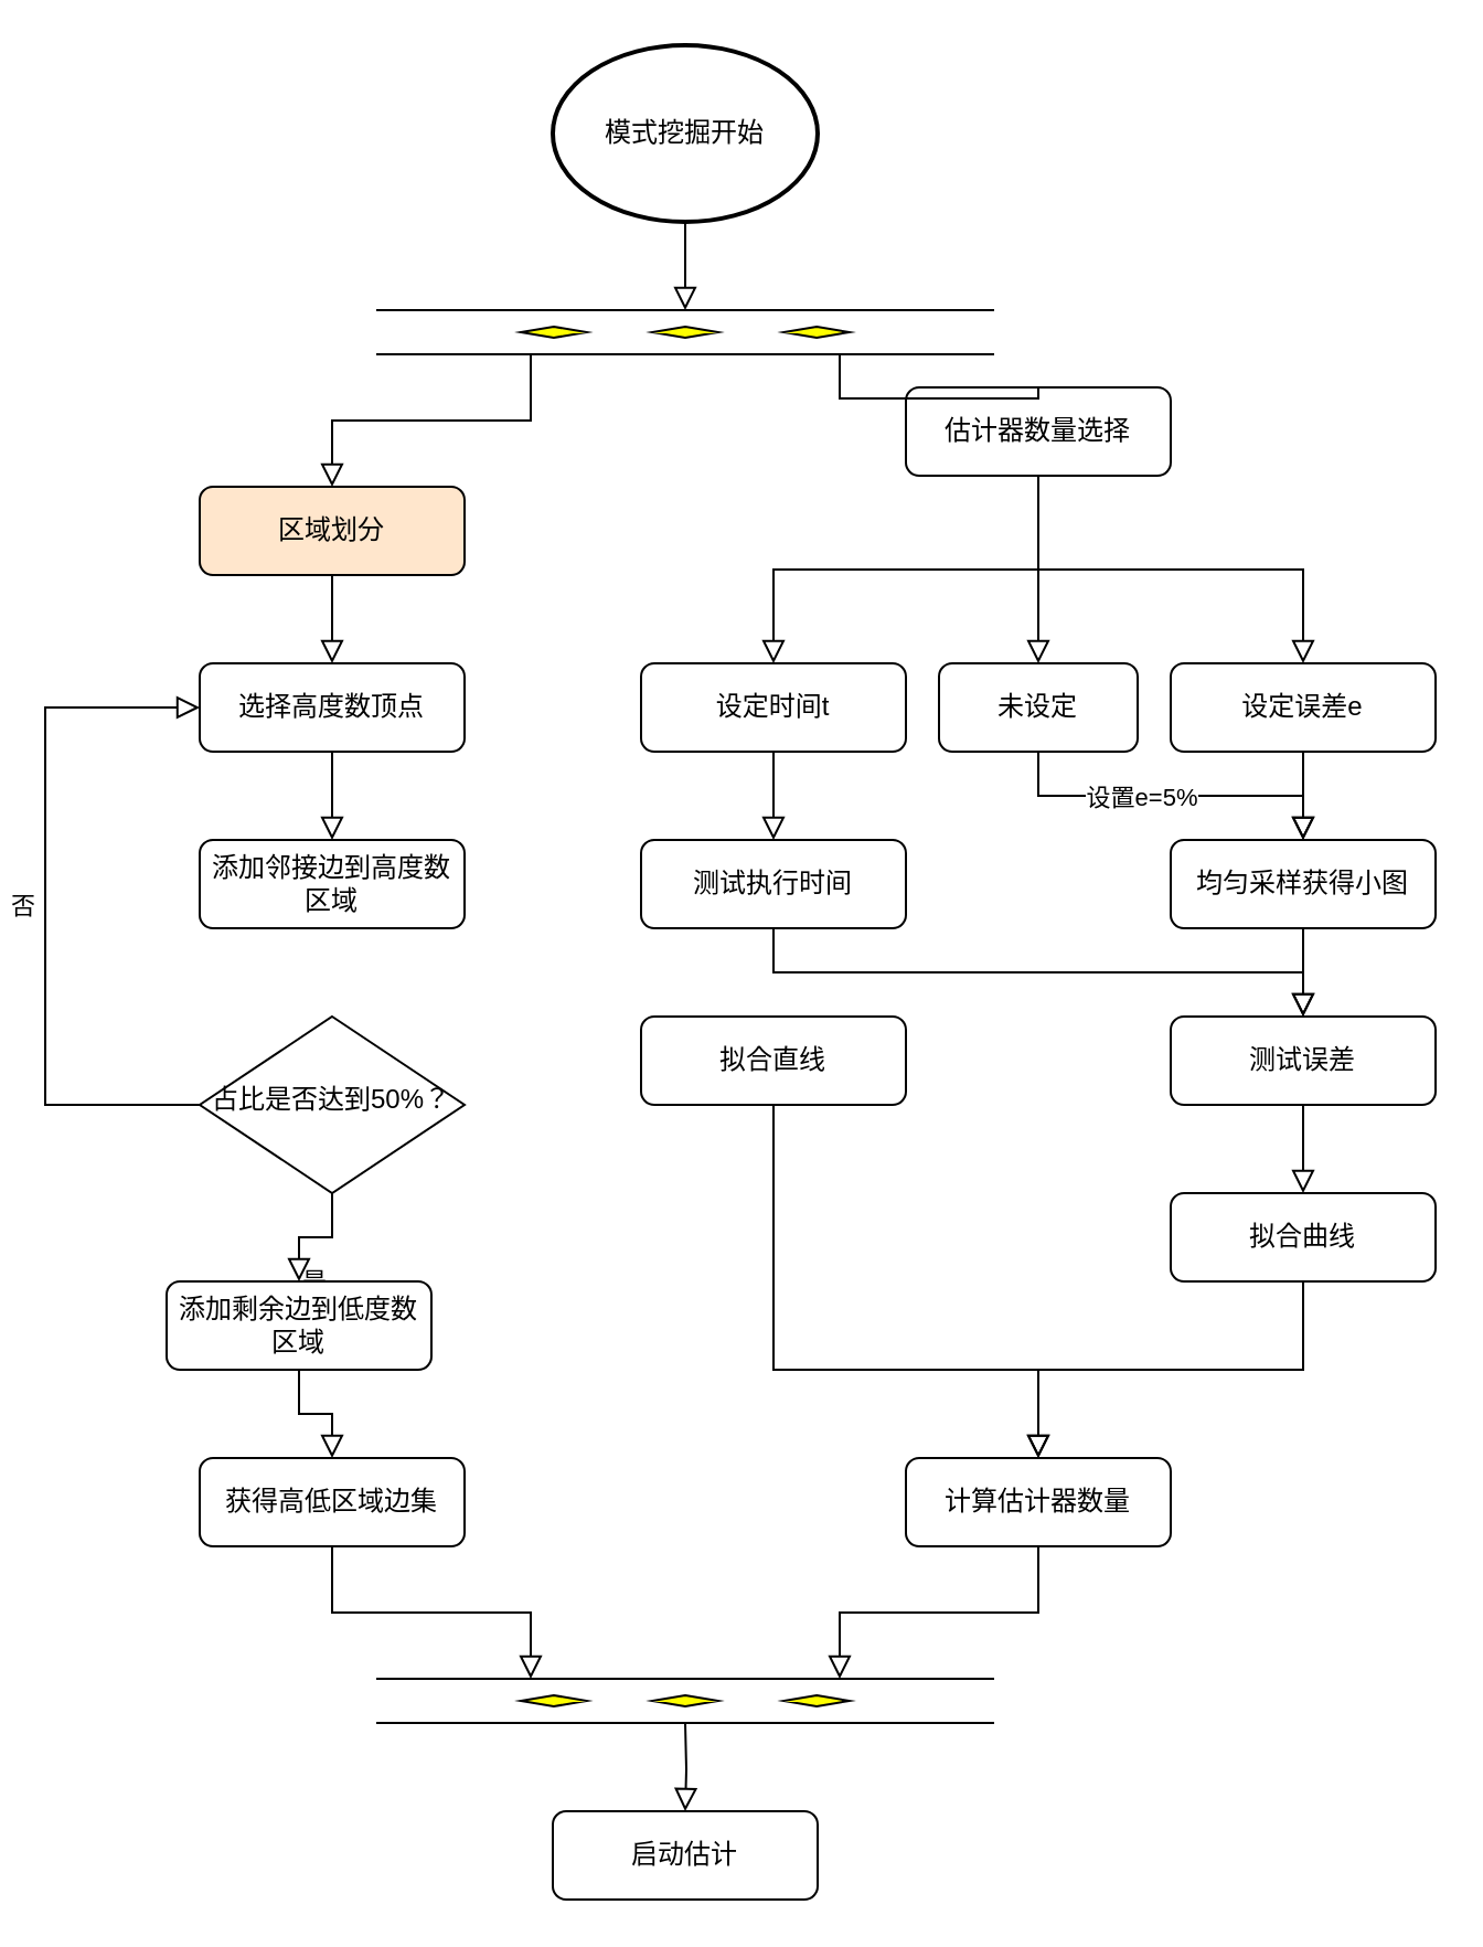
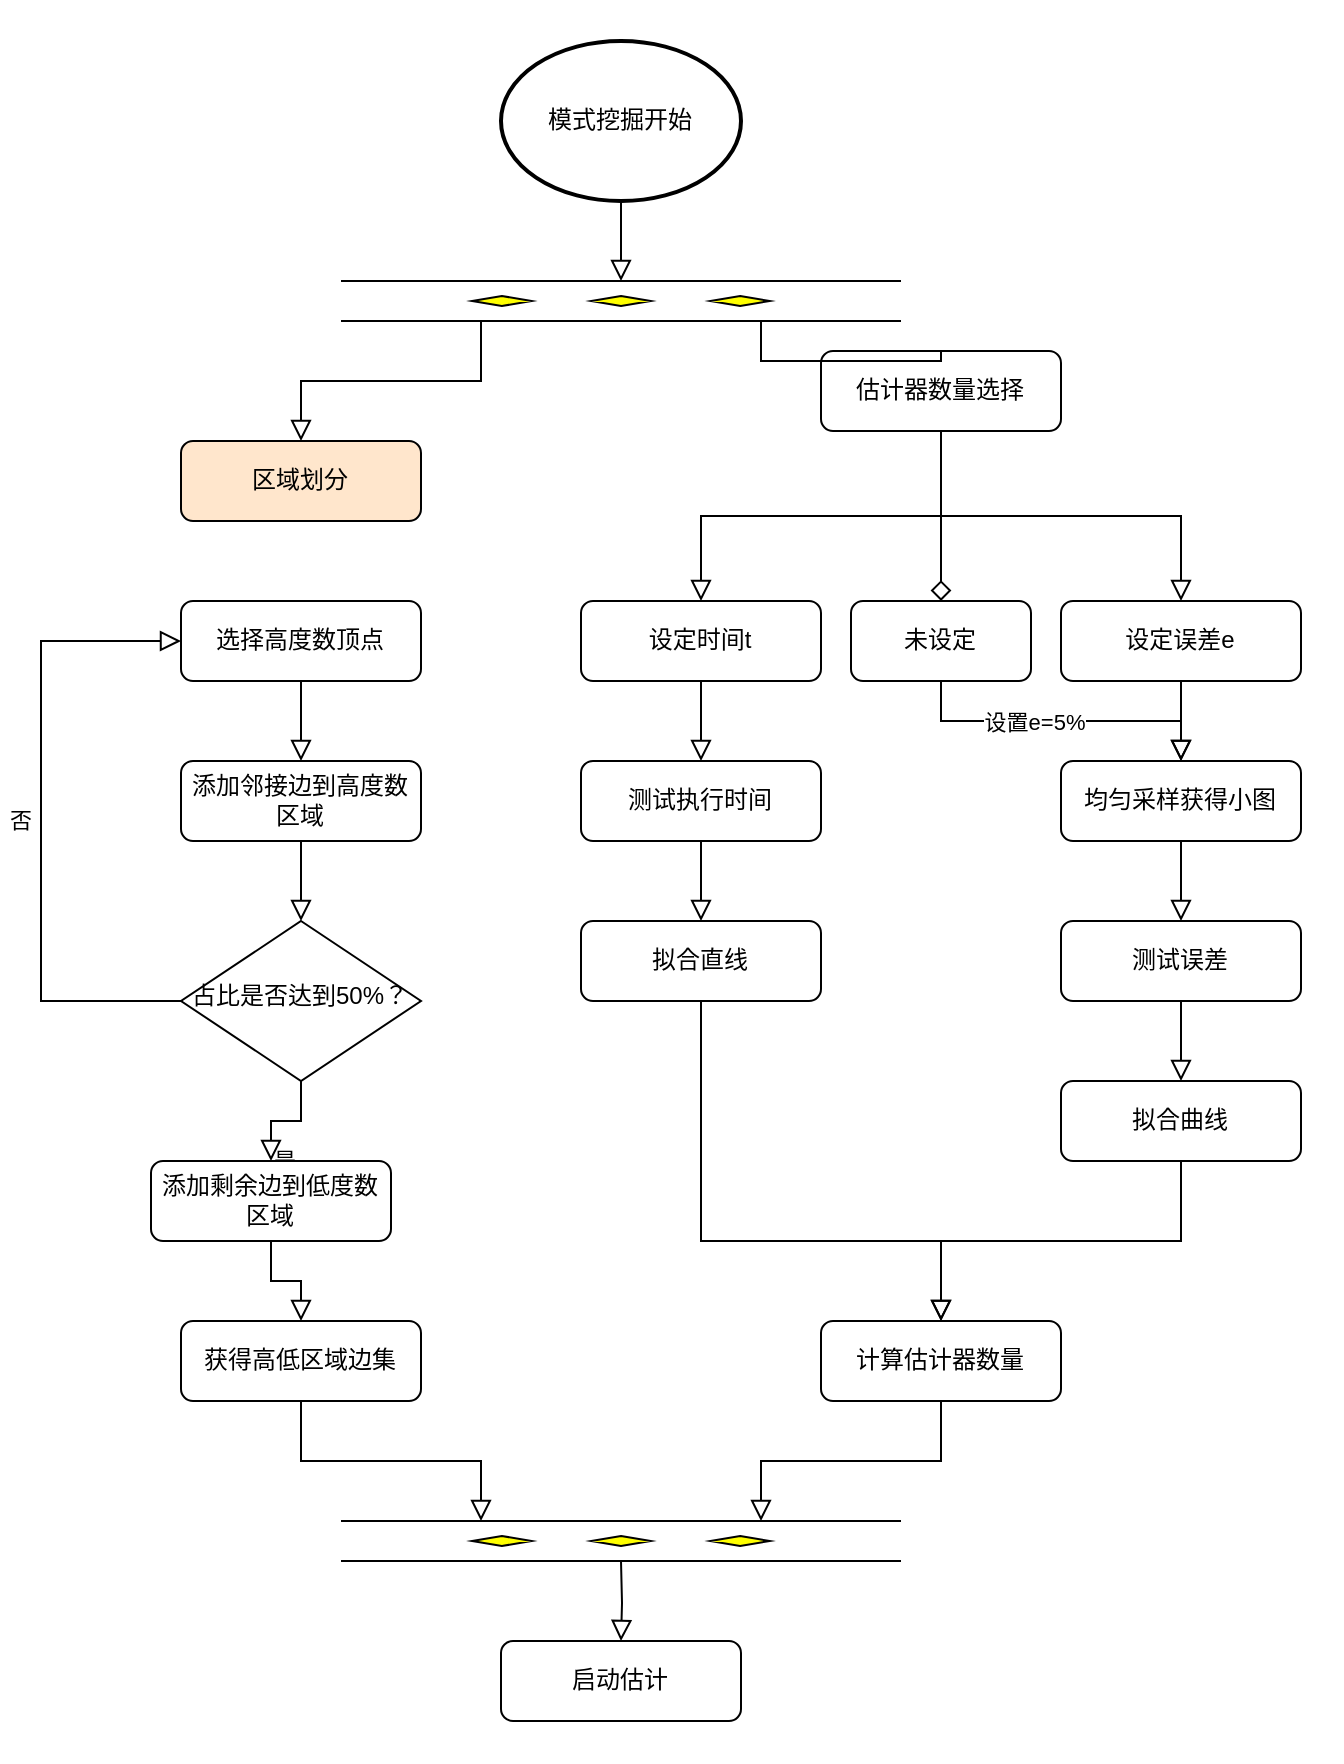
- <mxCell id="12" value="" style="rounded=0;html=1;jettySize=auto;orthogonalLoop=1;fontSize=11;endArrow=block;endFill=0;endSize=8;strokeWidth=1;shadow=0;labelBackgroundColor=none;edgeStyle=orthogonalEdgeStyle;exitX=0.5;exitY=1;exitDx=0;exitDy=0;entryX=0.5;entryY=0;entryDx=0;entryDy=0;exitPerimeter=0;startArrow=none;" parent="1" source="36" target="5" edge="1"><mxGeometry relative="1" as="geometry"><mxPoint x="150" y="220" as="sourcePoint" /><mxPoint x="170" y="230" as="targetPoint" /></mxGeometry></mxCell>
- <mxCell id="18" value="" style="rounded=0;html=1;jettySize=auto;orthogonalLoop=1;fontSize=11;endArrow=block;endFill=0;endSize=8;strokeWidth=1;shadow=0;labelBackgroundColor=none;edgeStyle=orthogonalEdgeStyle;entryX=0.5;entryY=0;entryDx=0;entryDy=0;exitX=0.5;exitY=1;exitDx=0;exitDy=0;" parent="1" source="34" target="16" edge="1"><mxGeometry relative="1" as="geometry"><mxPoint x="450" y="260" as="sourcePoint" /><mxPoint x="300" y="310" as="targetPoint" /><Array as="points"><mxPoint x="470" y="300" /><mxPoint x="470" y="300" /></Array></mxGeometry></mxCell>
+ <mxCell id="18" value="" style="rounded=0;html=1;jettySize=auto;orthogonalLoop=1;fontSize=11;endArrow=diamond;endFill=0;endSize=8;strokeWidth=1;shadow=0;labelBackgroundColor=none;edgeStyle=orthogonalEdgeStyle;entryX=0.5;entryY=0;entryDx=0;entryDy=0;exitX=0.5;exitY=1;exitDx=0;exitDy=0;" parent="1" source="34" target="16" edge="1"><mxGeometry relative="1" as="geometry"><mxPoint x="450" y="260" as="sourcePoint" /><mxPoint x="300" y="310" as="targetPoint" /><Array as="points"><mxPoint x="470" y="300" /><mxPoint x="470" y="300" /></Array></mxGeometry></mxCell>
+ <mxCell id="11" value="" style="rounded=0;html=1;jettySize=auto;orthogonalLoop=1;fontSize=11;endArrow=block;endFill=0;endSize=8;strokeWidth=1;shadow=0;labelBackgroundColor=none;edgeStyle=orthogonalEdgeStyle;exitX=0.5;exitY=1;exitDx=0;exitDy=0;entryX=0.5;entryY=0;entryDx=0;entryDy=0;" parent="1" source="10" target="8" edge="1"><mxGeometry relative="1" as="geometry"><mxPoint x="160" y="340" as="sourcePoint" /><mxPoint x="150" y="460" as="targetPoint" /></mxGeometry></mxCell>
- <mxCell id="23" value="" style="rounded=0;html=1;jettySize=auto;orthogonalLoop=1;fontSize=11;endArrow=block;endFill=0;endSize=8;strokeWidth=1;shadow=0;labelBackgroundColor=none;edgeStyle=orthogonalEdgeStyle;exitX=0.5;exitY=1;exitDx=0;exitDy=0;" parent="1" source="20" target="25" edge="1"><mxGeometry relative="1" as="geometry"><mxPoint x="360" y="350" as="sourcePoint" /><mxPoint x="360" y="390" as="targetPoint" /></mxGeometry></mxCell>
+ <mxCell id="23" value="" style="rounded=0;html=1;jettySize=auto;orthogonalLoop=1;fontSize=11;endArrow=block;endFill=0;endSize=8;strokeWidth=1;shadow=0;labelBackgroundColor=none;edgeStyle=orthogonalEdgeStyle;entryX=0.5;entryY=0;entryDx=0;entryDy=0;exitX=0.5;exitY=1;exitDx=0;exitDy=0;" parent="1" source="20" target="21" edge="1"><mxGeometry relative="1" as="geometry"><mxPoint x="360" y="350" as="sourcePoint" /><mxPoint x="360" y="390" as="targetPoint" /></mxGeometry></mxCell>
